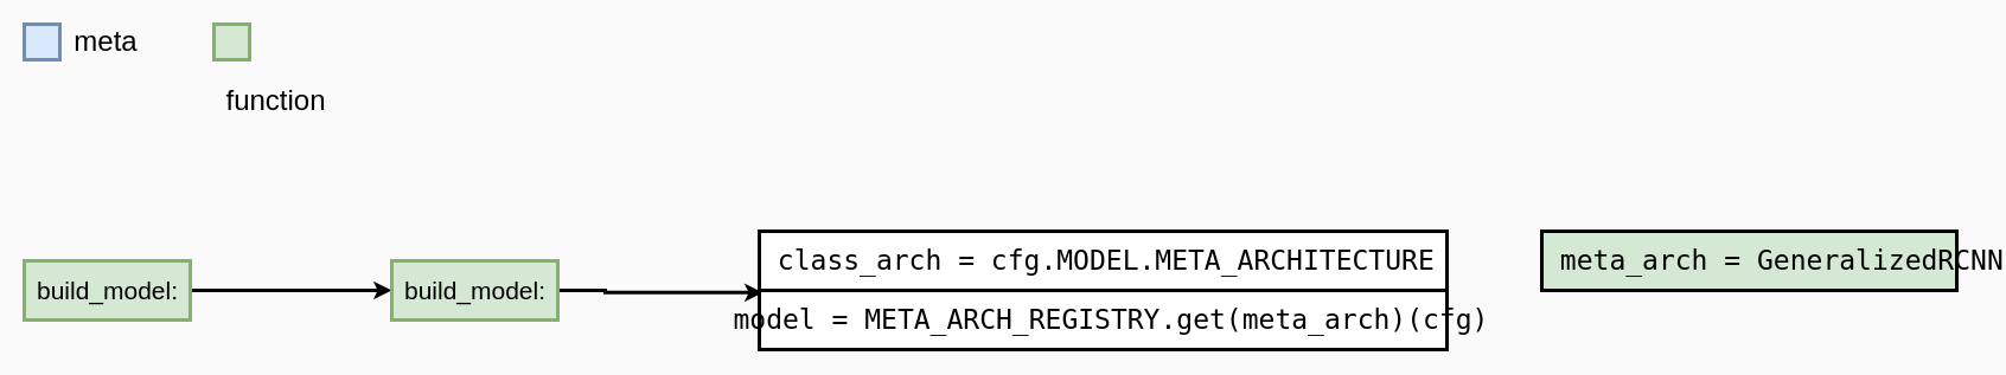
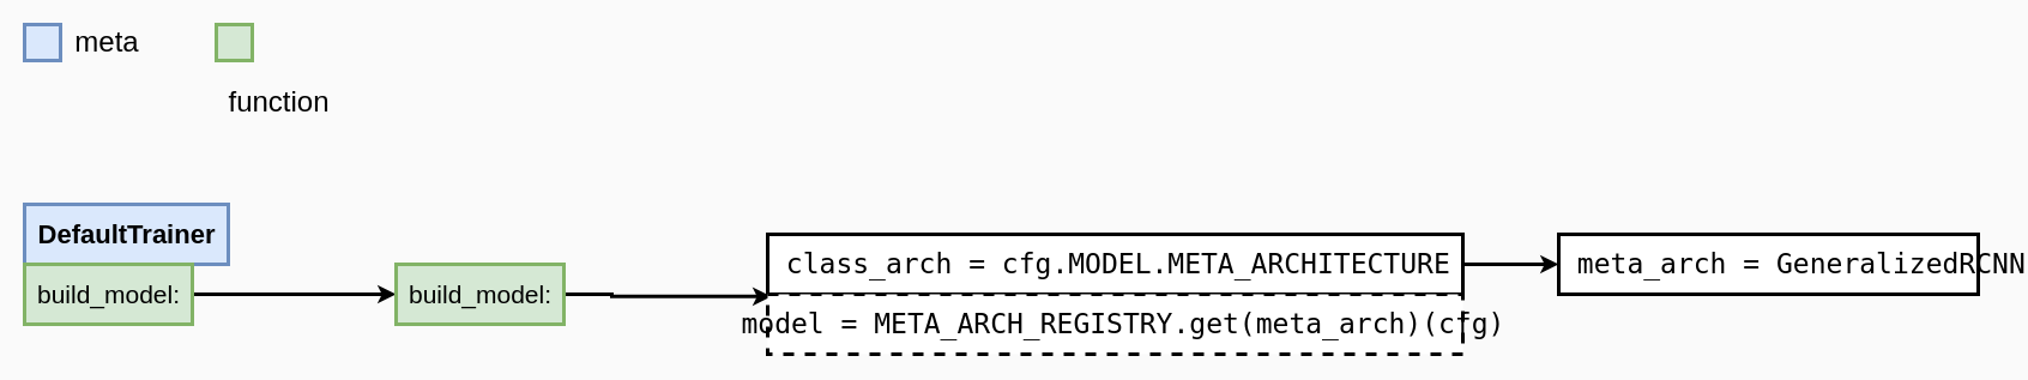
+ <mxCell id="2" value="&lt;b style=&quot;font-size: 22px ; white-space: normal&quot;&gt;DefaultTrainer&lt;/b&gt;" style="html=1;strokeWidth=3;fillColor=#dae8fc;fontSize=24;strokeColor=#6c8ebf;" vertex="1" parent="1"><mxGeometry x="20" y="170" width="170" height="50" as="geometry" /></mxCell>
- <mxCell id="9" value="&lt;pre style=&quot;line-height: 31px ; font-size: 23px&quot;&gt;&lt;font style=&quot;font-size: 23px&quot;&gt; meta_arch =&amp;nbsp;&lt;/font&gt;GeneralizedRCNN&lt;/pre&gt;" style="html=1;strokeWidth=3;fontSize=24;align=left;fillColor=#d5e8d4;" vertex="1" parent="1"><mxGeometry x="1300" y="195" width="350" height="50" as="geometry" /></mxCell>
+ <mxCell id="9" value="&lt;pre style=&quot;line-height: 31px ; font-size: 23px&quot;&gt;&lt;font style=&quot;font-size: 23px&quot;&gt; meta_arch =&amp;nbsp;&lt;/font&gt;GeneralizedRCNN&lt;/pre&gt;" style="html=1;strokeWidth=3;fontSize=24;align=left;" vertex="1" parent="1"><mxGeometry x="1300" y="195" width="350" height="50" as="geometry" /></mxCell>
- <mxCell id="7" value="" style="edgeStyle=orthogonalEdgeStyle;rounded=0;orthogonalLoop=1;jettySize=auto;html=1;strokeWidth=3;fontSize=24;" edge="1" parent="1" source="8" target="14"><mxGeometry relative="1" as="geometry" /></mxCell>
+ <mxCell id="7" value="" style="edgeStyle=orthogonalEdgeStyle;rounded=0;orthogonalLoop=1;jettySize=auto;html=1;strokeWidth=3;fontSize=24;" edge="1" parent="1" source="8" target="9"><mxGeometry relative="1" as="geometry" /></mxCell>
- <mxCell id="14" value="&lt;span style=&quot;font-family: monospace ; font-size: 23px ; text-align: left ; white-space: pre&quot;&gt; model&amp;nbsp;=&amp;nbsp;META_ARCH_REGISTRY.get(meta_arch)(cfg)&lt;/span&gt;" style="rounded=0;whiteSpace=wrap;html=1;strokeWidth=3;fillColor=#ffffff;gradientColor=none;fontSize=24;" vertex="1" parent="1"><mxGeometry x="640" y="245" width="580" height="50" as="geometry" /></mxCell>
+ <mxCell id="14" value="&lt;span style=&quot;font-family: monospace ; font-size: 23px ; text-align: left ; white-space: pre&quot;&gt; model&amp;nbsp;=&amp;nbsp;META_ARCH_REGISTRY.get(meta_arch)(cfg)&lt;/span&gt;" style="rounded=0;whiteSpace=wrap;html=1;strokeWidth=3;fillColor=#ffffff;gradientColor=none;fontSize=24;dashed=1;" vertex="1" parent="1"><mxGeometry x="640" y="245" width="580" height="50" as="geometry" /></mxCell>
